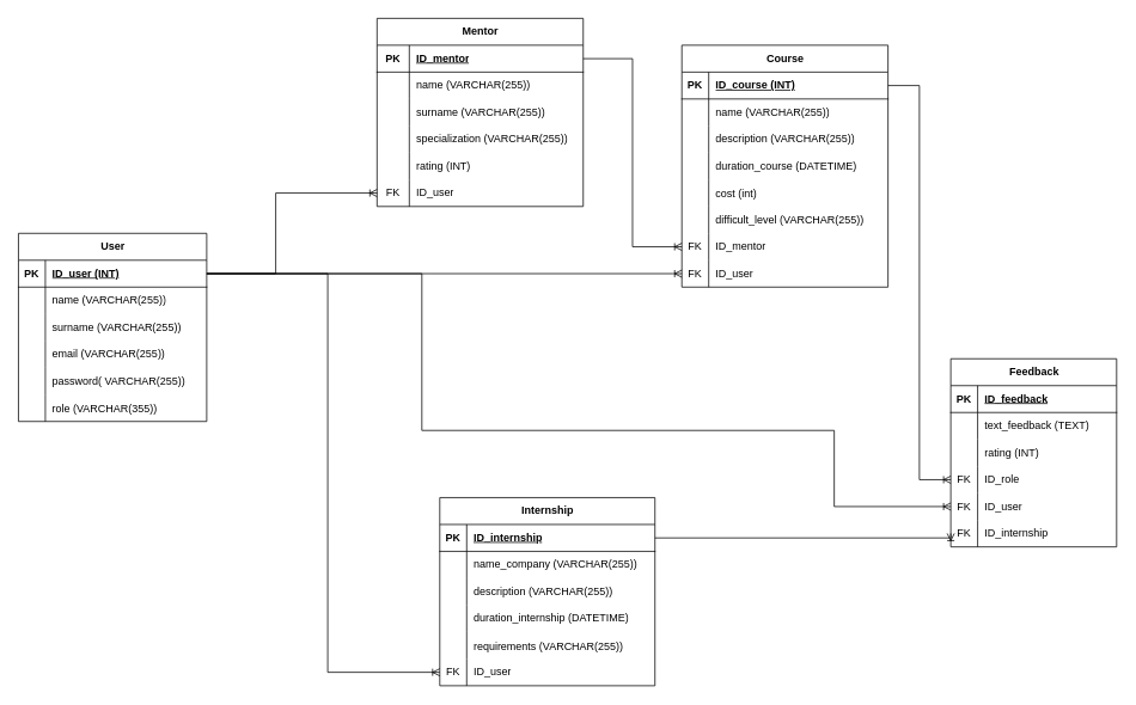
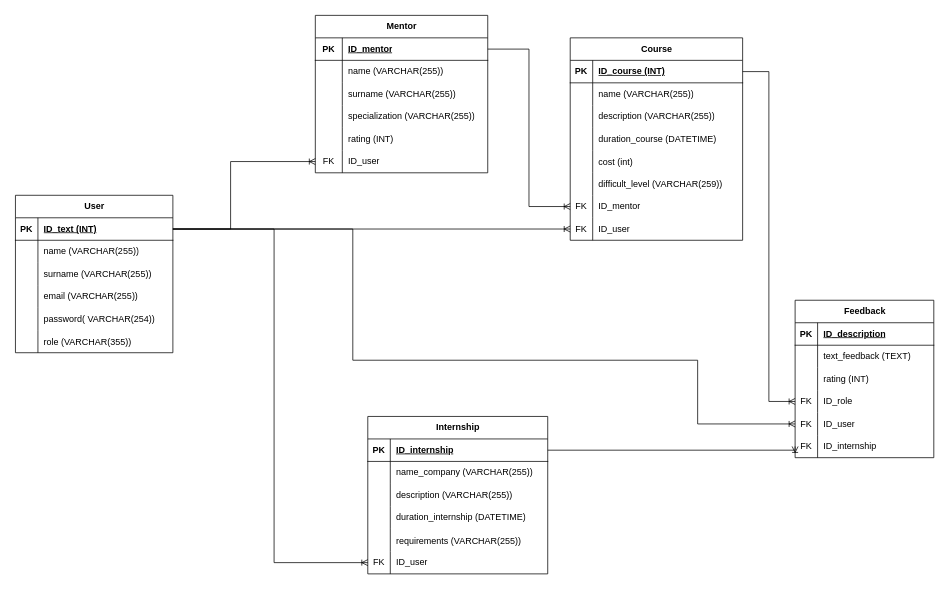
- <mxCell id="20" value="difficult_level (VARCHAR(255))" style="shape=partialRectangle;connectable=0;fillColor=none;top=0;left=0;bottom=0;right=0;align=left;spacingLeft=6;overflow=hidden;" parent="18" vertex="1"><mxGeometry x="30" width="200" height="30" as="geometry"><mxRectangle width="200" height="30" as="alternateBounds" /></mxGeometry></mxCell>
+ <mxCell id="20" value="difficult_level (VARCHAR(259))" style="shape=partialRectangle;connectable=0;fillColor=none;top=0;left=0;bottom=0;right=0;align=left;spacingLeft=6;overflow=hidden;" parent="18" vertex="1"><mxGeometry x="30" width="200" height="30" as="geometry"><mxRectangle width="200" height="30" as="alternateBounds" /></mxGeometry></mxCell>
- <mxCell id="30" value="ID_user (INT)" style="shape=partialRectangle;connectable=0;fillColor=none;top=0;left=0;bottom=0;right=0;align=left;spacingLeft=6;fontStyle=5;overflow=hidden;whiteSpace=wrap;html=1;" parent="28" vertex="1"><mxGeometry x="30" width="180" height="30" as="geometry"><mxRectangle width="180" height="30" as="alternateBounds" /></mxGeometry></mxCell>
+ <mxCell id="30" value="ID_text (INT)" style="shape=partialRectangle;connectable=0;fillColor=none;top=0;left=0;bottom=0;right=0;align=left;spacingLeft=6;fontStyle=5;overflow=hidden;whiteSpace=wrap;html=1;" parent="28" vertex="1"><mxGeometry x="30" width="180" height="30" as="geometry"><mxRectangle width="180" height="30" as="alternateBounds" /></mxGeometry></mxCell>
- <mxCell id="42" value="password( VARCHAR(255))" style="shape=partialRectangle;connectable=0;fillColor=none;top=0;left=0;bottom=0;right=0;align=left;spacingLeft=6;overflow=hidden;" parent="40" vertex="1"><mxGeometry x="30" width="180" height="30" as="geometry"><mxRectangle width="180" height="30" as="alternateBounds" /></mxGeometry></mxCell>
+ <mxCell id="42" value="password( VARCHAR(254))" style="shape=partialRectangle;connectable=0;fillColor=none;top=0;left=0;bottom=0;right=0;align=left;spacingLeft=6;overflow=hidden;" parent="40" vertex="1"><mxGeometry x="30" width="180" height="30" as="geometry"><mxRectangle width="180" height="30" as="alternateBounds" /></mxGeometry></mxCell>
- <mxCell id="87" value="ID_feedback" style="shape=partialRectangle;connectable=0;fillColor=none;top=0;left=0;bottom=0;right=0;align=left;spacingLeft=6;fontStyle=5;overflow=hidden;whiteSpace=wrap;html=1;" parent="85" vertex="1"><mxGeometry x="30" width="155" height="30" as="geometry"><mxRectangle width="155" height="30" as="alternateBounds" /></mxGeometry></mxCell>
+ <mxCell id="87" value="ID_description" style="shape=partialRectangle;connectable=0;fillColor=none;top=0;left=0;bottom=0;right=0;align=left;spacingLeft=6;fontStyle=5;overflow=hidden;whiteSpace=wrap;html=1;" parent="85" vertex="1"><mxGeometry x="30" width="155" height="30" as="geometry"><mxRectangle width="155" height="30" as="alternateBounds" /></mxGeometry></mxCell>
